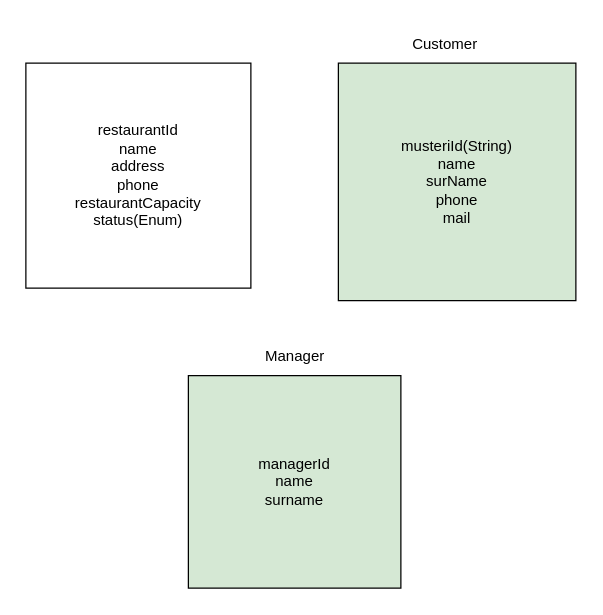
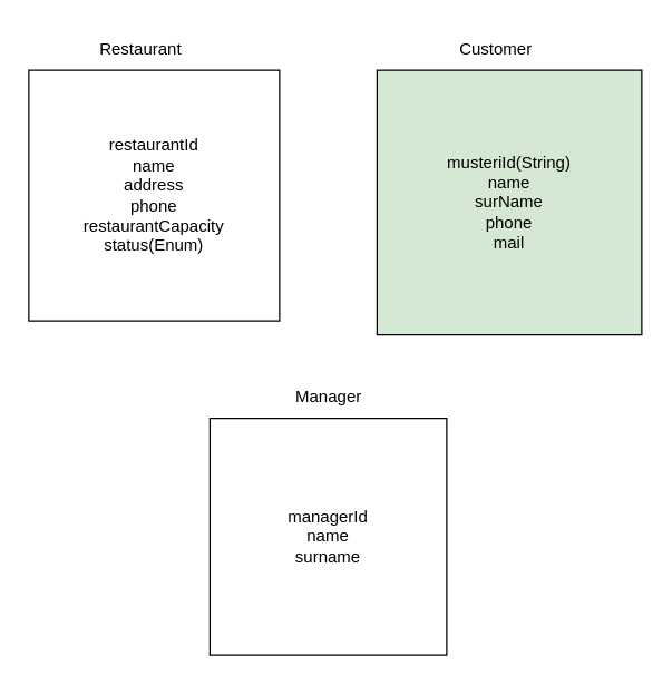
+ <mxCell id="3" value="Restaurant" style="text;html=1;align=center;verticalAlign=middle;resizable=0;points=[];autosize=1;strokeColor=none;fillColor=none;" vertex="1" parent="1"><mxGeometry x="60" y="20" width="80" height="30" as="geometry" /></mxCell>
- <mxCell id="6" value="managerId&lt;br&gt;name&lt;br&gt;surname" style="whiteSpace=wrap;html=1;aspect=fixed;fillColor=#d5e8d4;" vertex="1" parent="1"><mxGeometry x="150" y="300" width="170" height="170" as="geometry" /></mxCell>
+ <mxCell id="6" value="managerId&lt;br&gt;name&lt;br&gt;surname" style="whiteSpace=wrap;html=1;aspect=fixed;" vertex="1" parent="1"><mxGeometry x="150" y="300" width="170" height="170" as="geometry" /></mxCell>
